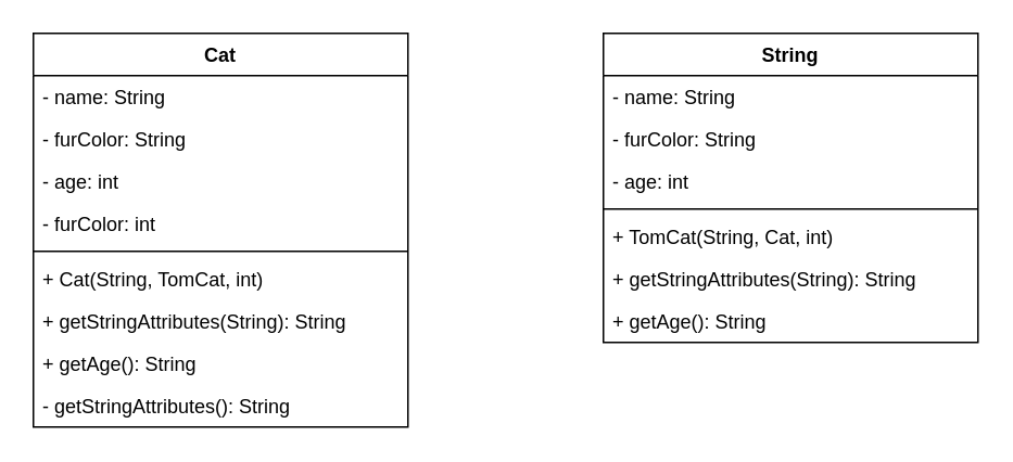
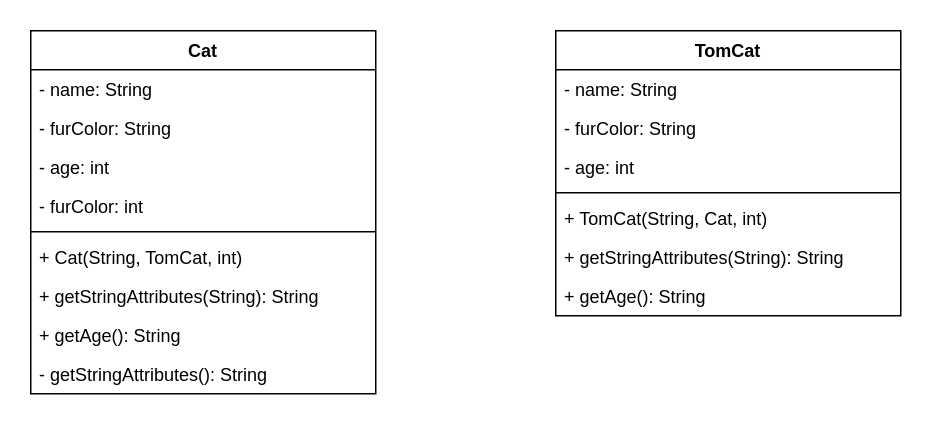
- <mxCell id="12" value="String" style="swimlane;fontStyle=1;align=center;verticalAlign=top;childLayout=stackLayout;horizontal=1;startSize=26;horizontalStack=0;resizeParent=1;resizeParentMax=0;resizeLast=0;collapsible=1;marginBottom=0;" parent="1" vertex="1"><mxGeometry x="370" y="20" width="230" height="190" as="geometry" /></mxCell>
+ <mxCell id="12" value="TomCat" style="swimlane;fontStyle=1;align=center;verticalAlign=top;childLayout=stackLayout;horizontal=1;startSize=26;horizontalStack=0;resizeParent=1;resizeParentMax=0;resizeLast=0;collapsible=1;marginBottom=0;" parent="1" vertex="1"><mxGeometry x="370" y="20" width="230" height="190" as="geometry" /></mxCell>
